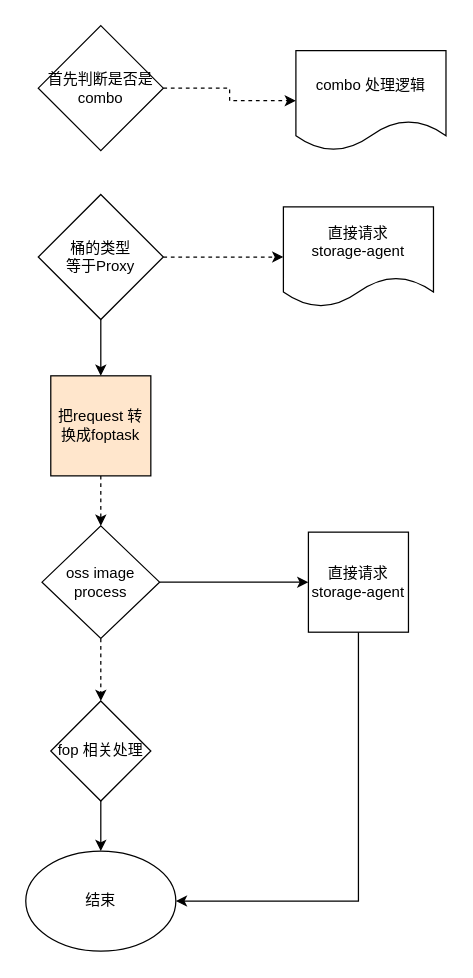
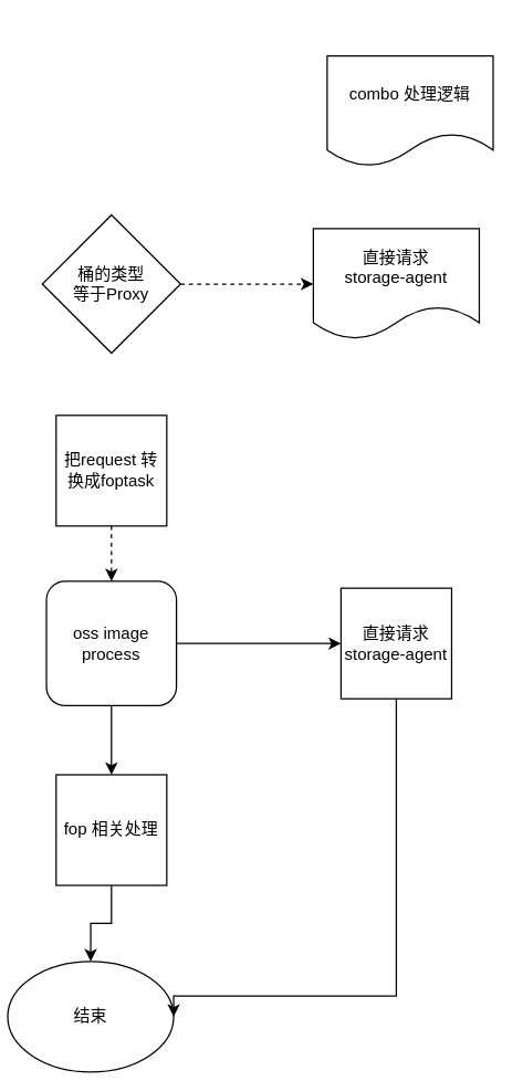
- <mxCell id="3" value="&lt;span&gt;首先判断是否是 combo&lt;/span&gt;" style="rhombus;whiteSpace=wrap;html=1;" vertex="1" parent="1"><mxGeometry x="30" y="20" width="100" height="100" as="geometry" /></mxCell>
- <mxCell id="2" value="" style="edgeStyle=orthogonalEdgeStyle;rounded=0;orthogonalLoop=1;jettySize=auto;html=1;dashed=1;" edge="1" parent="1" source="3" target="8"><mxGeometry relative="1" as="geometry" /></mxCell>
- <mxCell id="4" style="edgeStyle=orthogonalEdgeStyle;rounded=0;orthogonalLoop=1;jettySize=auto;html=1;entryX=0.5;entryY=0;entryDx=0;entryDy=0;" edge="1" parent="1" source="6" target="10"><mxGeometry relative="1" as="geometry" /></mxCell>
- <mxCell id="10" value="把request 转换成foptask" style="whiteSpace=wrap;html=1;aspect=fixed;fillColor=#ffe6cc;" vertex="1" parent="1"><mxGeometry x="40" y="300" width="80" height="80" as="geometry" /></mxCell>
+ <mxCell id="10" value="把request 转换成foptask" style="whiteSpace=wrap;html=1;aspect=fixed;" vertex="1" parent="1"><mxGeometry x="40" y="300" width="80" height="80" as="geometry" /></mxCell>
- <mxCell id="13" value="oss image&lt;br&gt;process" style="rhombus;whiteSpace=wrap;html=1;" vertex="1" parent="1"><mxGeometry x="33" y="420" width="94" height="90" as="geometry" /></mxCell>
+ <mxCell id="13" value="oss image&lt;br&gt;process" style="whiteSpace=wrap;html=1;rounded=1;" vertex="1" parent="1"><mxGeometry x="33" y="420" width="94" height="90" as="geometry" /></mxCell>
- <mxCell id="12" style="edgeStyle=orthogonalEdgeStyle;rounded=0;orthogonalLoop=1;jettySize=auto;html=1;entryX=0.5;entryY=0;entryDx=0;entryDy=0;dashed=1;" edge="1" parent="1" source="13" target="15"><mxGeometry relative="1" as="geometry" /></mxCell>
+ <mxCell id="12" style="edgeStyle=orthogonalEdgeStyle;rounded=0;orthogonalLoop=1;jettySize=auto;html=1;entryX=0.5;entryY=0;entryDx=0;entryDy=0;" edge="1" parent="1" source="13" target="15"><mxGeometry relative="1" as="geometry" /></mxCell>
- <mxCell id="15" value="fop 相关处理" style="rhombus;whiteSpace=wrap;html=1;aspect=fixed;" vertex="1" parent="1"><mxGeometry x="40" y="560" width="80" height="80" as="geometry" /></mxCell>
+ <mxCell id="15" value="fop 相关处理" style="whiteSpace=wrap;html=1;aspect=fixed;" vertex="1" parent="1"><mxGeometry x="40" y="560" width="80" height="80" as="geometry" /></mxCell>
- <mxCell id="16" value="结束" style="ellipse;whiteSpace=wrap;html=1;" vertex="1" parent="1"><mxGeometry x="20" y="680" width="120" height="80" as="geometry" /></mxCell>
+ <mxCell id="16" value="结束" style="ellipse;whiteSpace=wrap;html=1;" vertex="1" parent="1"><mxGeometry x="5" y="695" width="120" height="80" as="geometry" /></mxCell>
